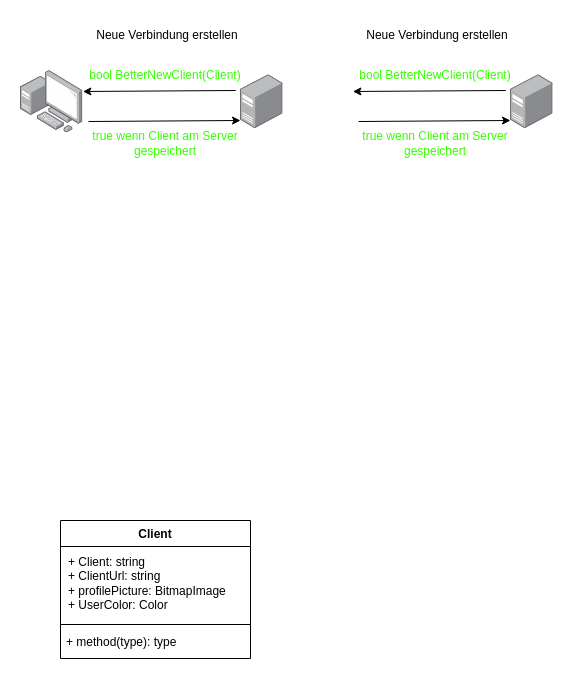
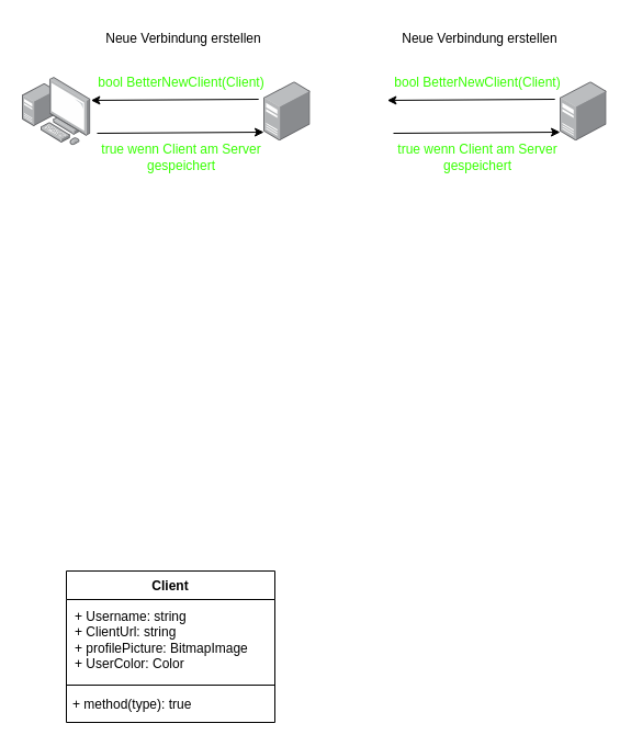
- <mxCell id="16" value="+ Client: string&lt;br style=&quot;font-size: 12px;&quot;&gt;+ ClientUrl: string&lt;br style=&quot;font-size: 12px;&quot;&gt;+ profilePicture: BitmapImage&lt;br style=&quot;font-size: 12px;&quot;&gt;+ UserColor: Color" style="text;strokeColor=none;fillColor=none;align=left;verticalAlign=top;spacingLeft=4;spacingRight=4;overflow=hidden;rotatable=0;points=[[0,0.5],[1,0.5]];portConstraint=eastwest;whiteSpace=wrap;html=1;fontSize=12;spacing=4;" vertex="1" parent="15"><mxGeometry y="26" width="190" height="74" as="geometry" /></mxCell>
+ <mxCell id="16" value="+ Username: string&lt;br style=&quot;font-size: 12px;&quot;&gt;+ ClientUrl: string&lt;br style=&quot;font-size: 12px;&quot;&gt;+ profilePicture: BitmapImage&lt;br style=&quot;font-size: 12px;&quot;&gt;+ UserColor: Color" style="text;strokeColor=none;fillColor=none;align=left;verticalAlign=top;spacingLeft=4;spacingRight=4;overflow=hidden;rotatable=0;points=[[0,0.5],[1,0.5]];portConstraint=eastwest;whiteSpace=wrap;html=1;fontSize=12;spacing=4;" vertex="1" parent="15"><mxGeometry y="26" width="190" height="74" as="geometry" /></mxCell>
- <mxCell id="18" value="+ method(type): type" style="text;strokeColor=none;fillColor=none;align=left;verticalAlign=top;spacingLeft=4;spacingRight=4;overflow=hidden;rotatable=0;points=[[0,0.5],[1,0.5]];portConstraint=eastwest;whiteSpace=wrap;html=1;" vertex="1" parent="15"><mxGeometry y="108" width="190" height="30" as="geometry" /></mxCell>
+ <mxCell id="18" value="+ method(type): true" style="text;strokeColor=none;fillColor=none;align=left;verticalAlign=top;spacingLeft=4;spacingRight=4;overflow=hidden;rotatable=0;points=[[0,0.5],[1,0.5]];portConstraint=eastwest;whiteSpace=wrap;html=1;" vertex="1" parent="15"><mxGeometry y="108" width="190" height="30" as="geometry" /></mxCell>
